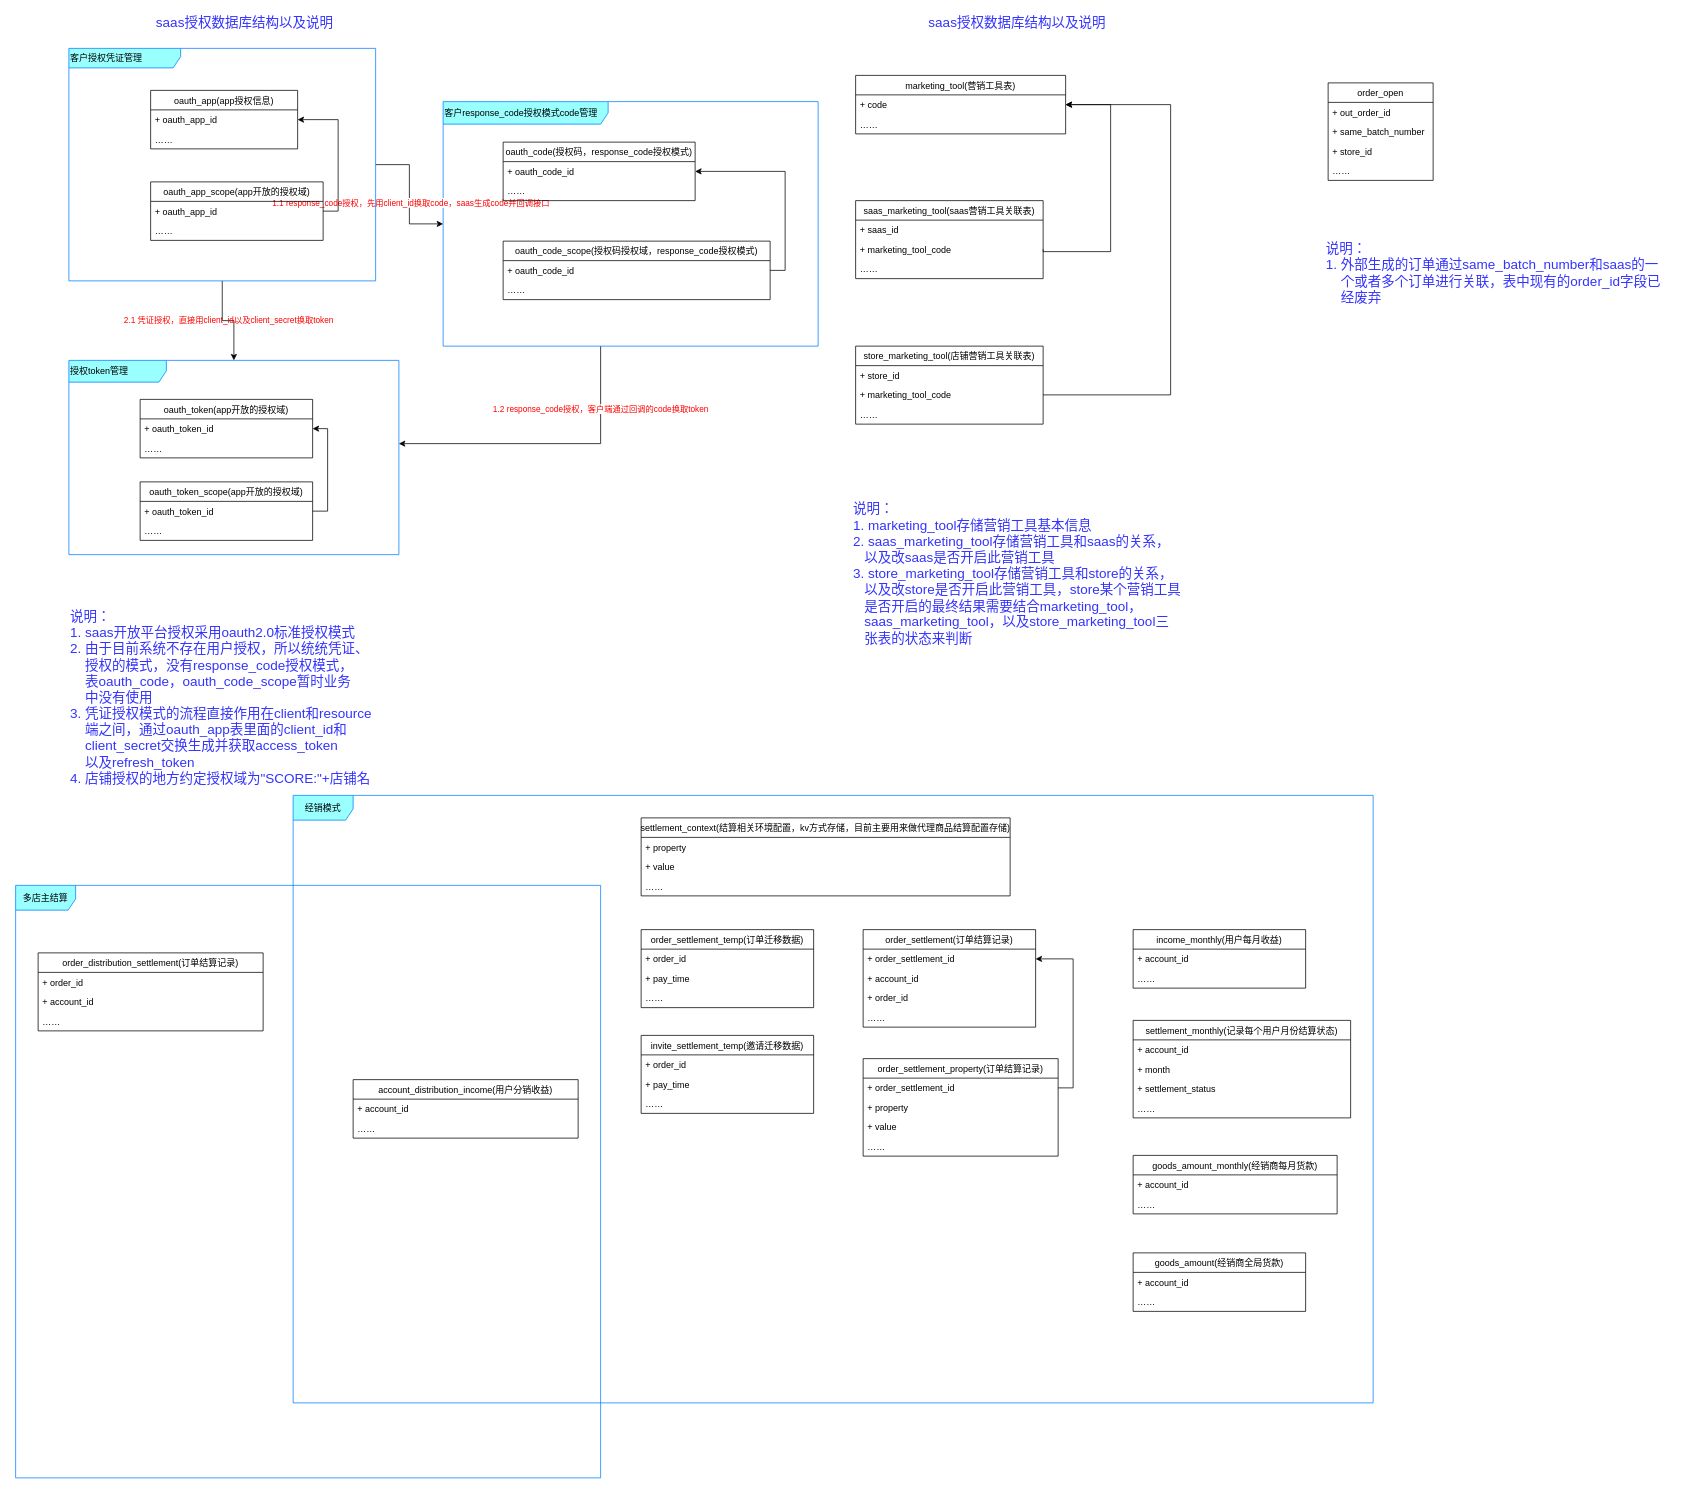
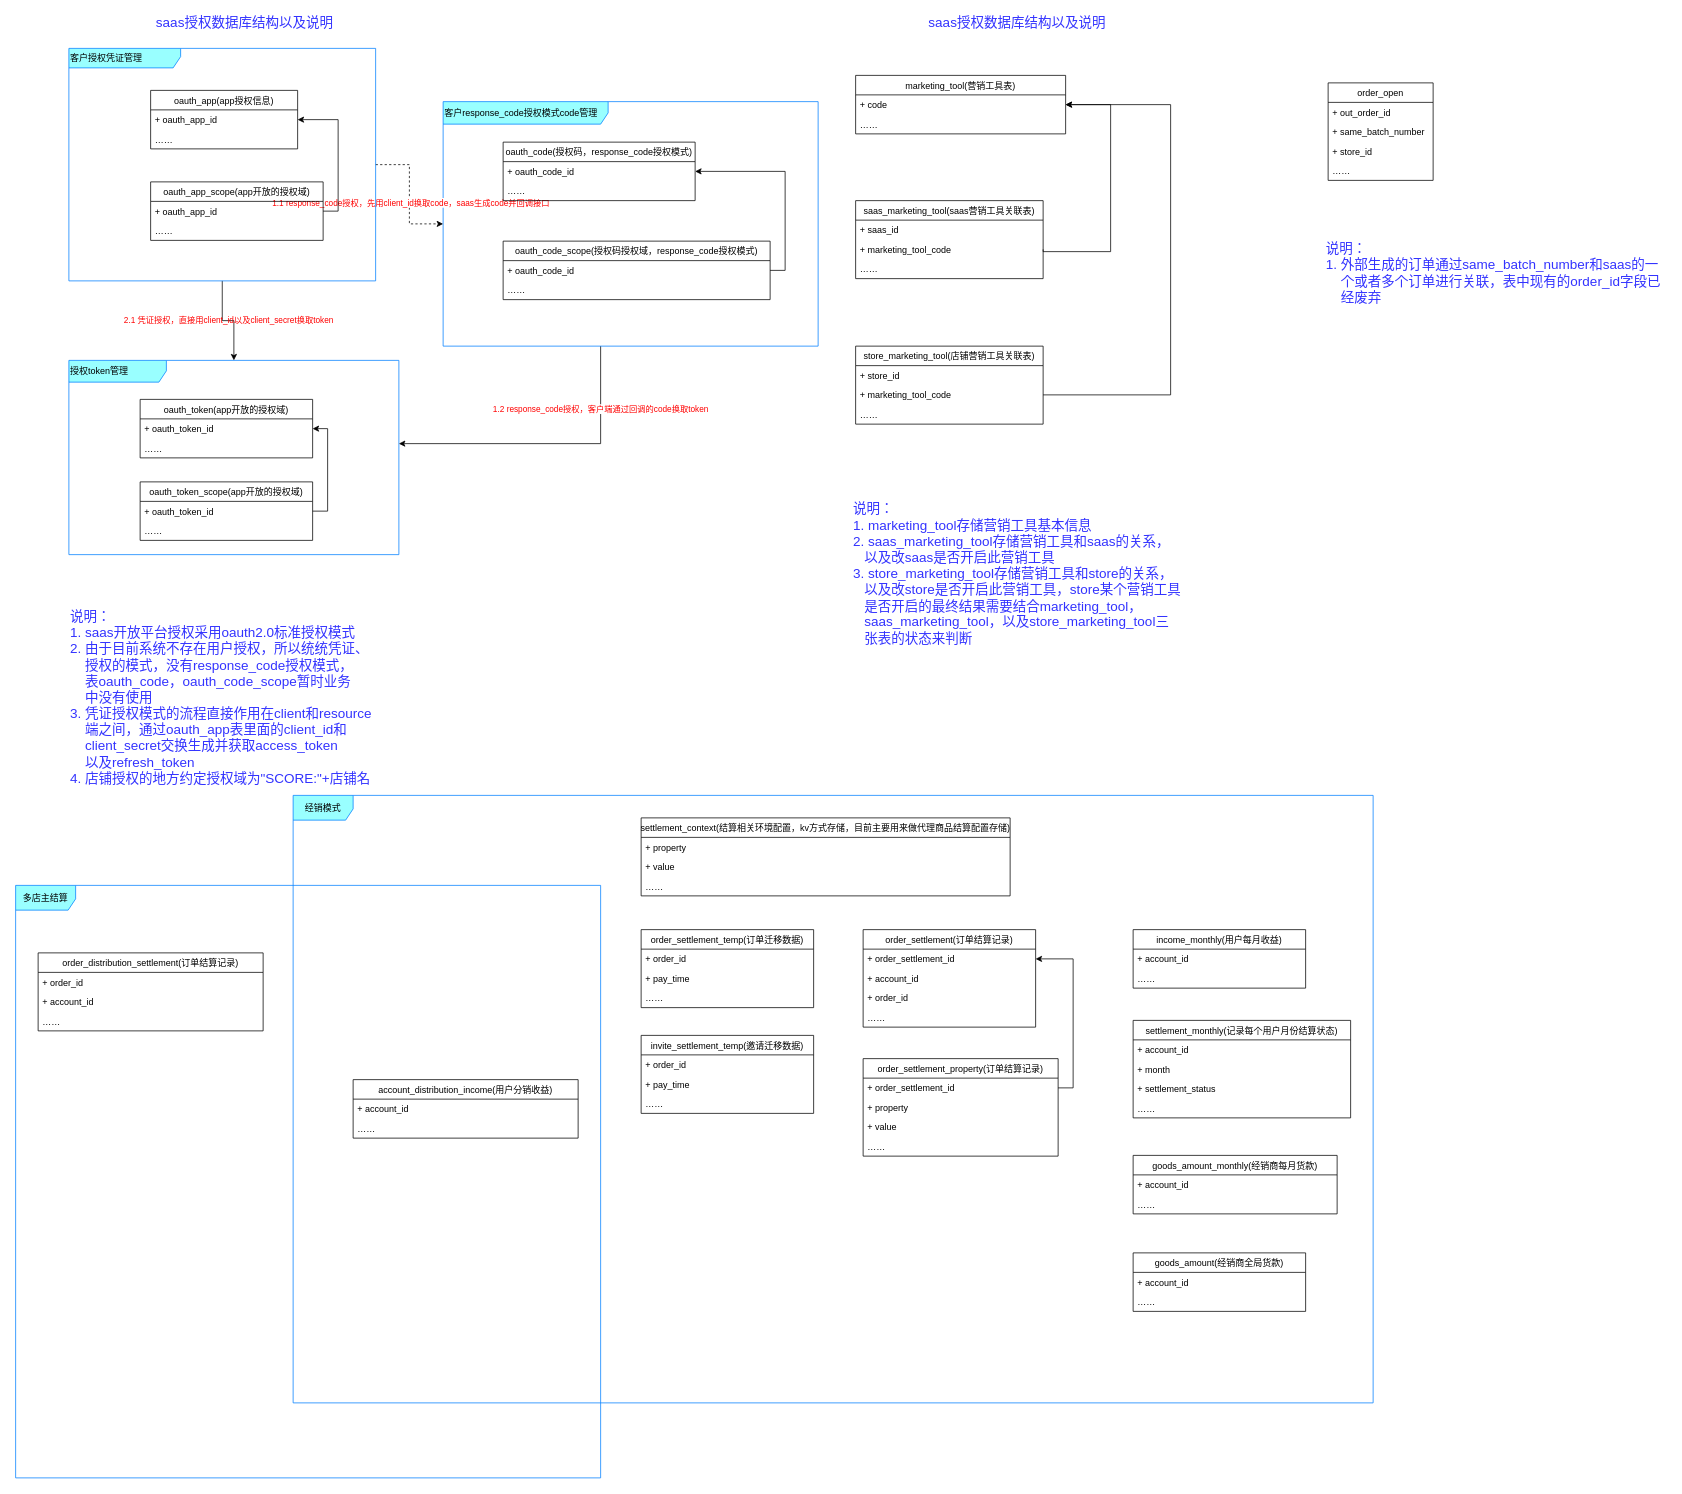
- <mxCell id="8" style="edgeStyle=orthogonalEdgeStyle;rounded=0;orthogonalLoop=1;jettySize=auto;html=1;" parent="1" source="11" target="7" edge="1"><mxGeometry relative="1" as="geometry"><Array as="points"><mxPoint x="545" y="219" /><mxPoint x="545" y="298" /></Array></mxGeometry></mxCell>
+ <mxCell id="8" style="edgeStyle=orthogonalEdgeStyle;rounded=0;orthogonalLoop=1;jettySize=auto;html=1;dashed=1;" parent="1" source="11" target="7" edge="1"><mxGeometry relative="1" as="geometry"><Array as="points"><mxPoint x="545" y="219" /><mxPoint x="545" y="298" /></Array></mxGeometry></mxCell>
